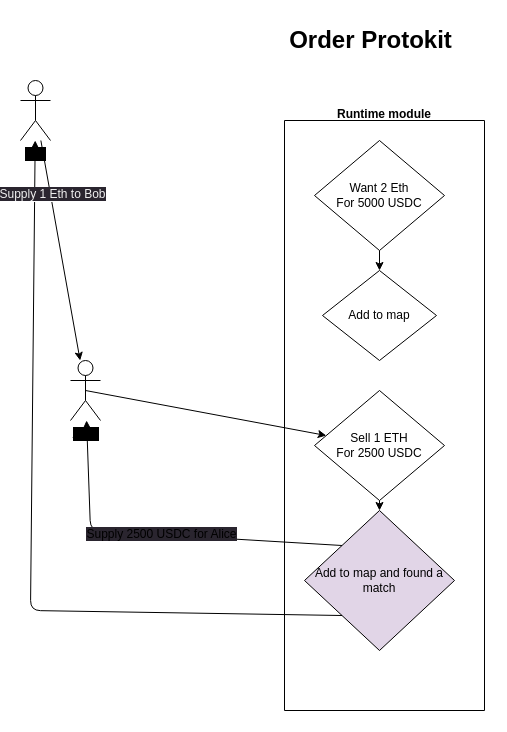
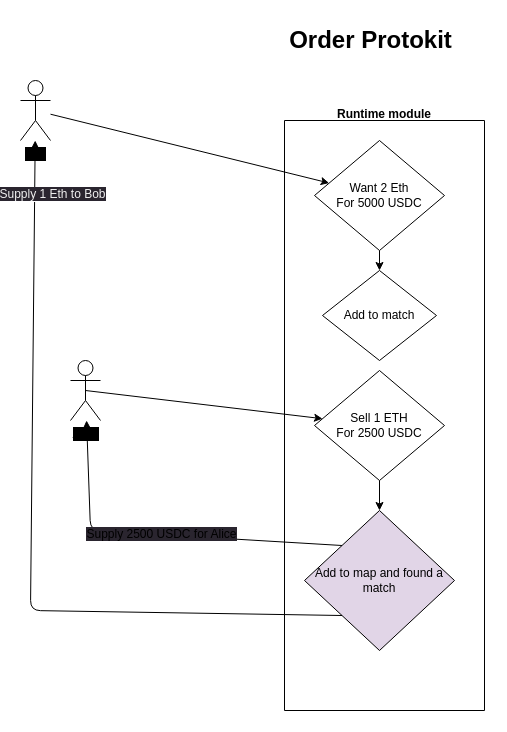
- <mxCell id="4" value="" style="endArrow=classic;html=1;" parent="1" source="2" target="3" edge="1"><mxGeometry width="50" height="50" relative="1" as="geometry"><mxPoint x="360" y="290" as="sourcePoint" /><mxPoint x="410" y="240" as="targetPoint" /></mxGeometry></mxCell>
+ <mxCell id="4" value="" style="endArrow=classic;html=1;" parent="1" source="2" target="6" edge="1"><mxGeometry width="50" height="50" relative="1" as="geometry"><mxPoint x="360" y="290" as="sourcePoint" /><mxPoint x="410" y="240" as="targetPoint" /></mxGeometry></mxCell>
- <mxCell id="9" value="Add to map" style="rhombus;whiteSpace=wrap;html=1;" parent="5" vertex="1"><mxGeometry x="38" y="150" width="114" height="90" as="geometry" /></mxCell>
+ <mxCell id="9" value="Add to match" style="rhombus;whiteSpace=wrap;html=1;" parent="5" vertex="1"><mxGeometry x="38" y="150" width="114" height="90" as="geometry" /></mxCell>
- <mxCell id="7" value="Sell 1 ETH&lt;br&gt;For 2500 USDC" style="rhombus;whiteSpace=wrap;html=1;" parent="5" vertex="1"><mxGeometry x="30" y="270" width="130" height="110" as="geometry" /></mxCell>
+ <mxCell id="7" value="Sell 1 ETH&lt;br&gt;For 2500 USDC" style="rhombus;whiteSpace=wrap;html=1;" parent="5" vertex="1"><mxGeometry x="30" y="250" width="130" height="110" as="geometry" /></mxCell>
